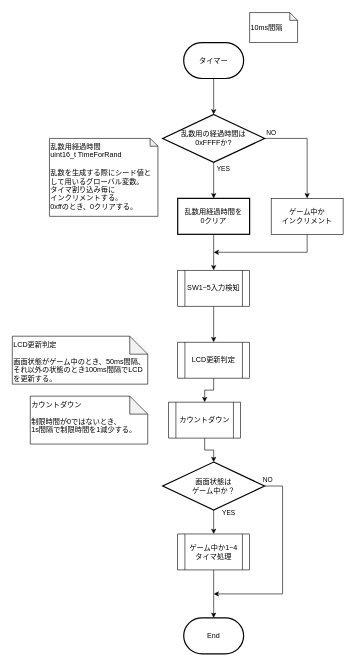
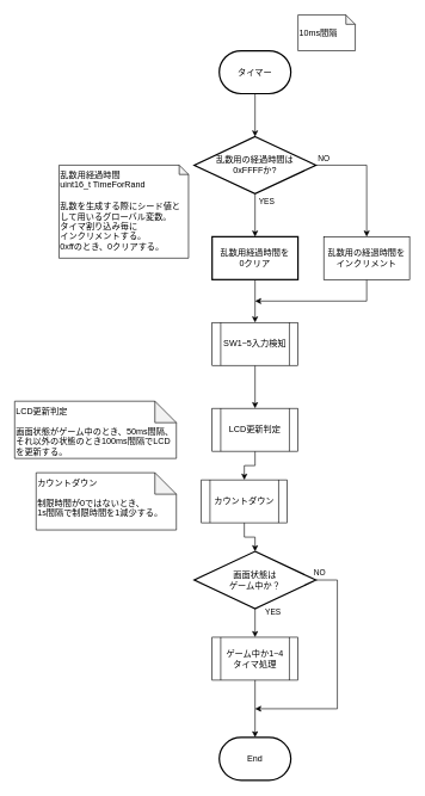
- <mxCell id="19" value="ゲーム中か&lt;br&gt;インクリメント" style="rounded=0;whiteSpace=wrap;html=1;" parent="1" vertex="1"><mxGeometry x="452" y="330" width="120" height="60" as="geometry" /></mxCell>
+ <mxCell id="19" value="乱数用の経過時間を&lt;br&gt;インクリメント" style="rounded=0;whiteSpace=wrap;html=1;" parent="1" vertex="1"><mxGeometry x="452" y="330" width="120" height="60" as="geometry" /></mxCell>
